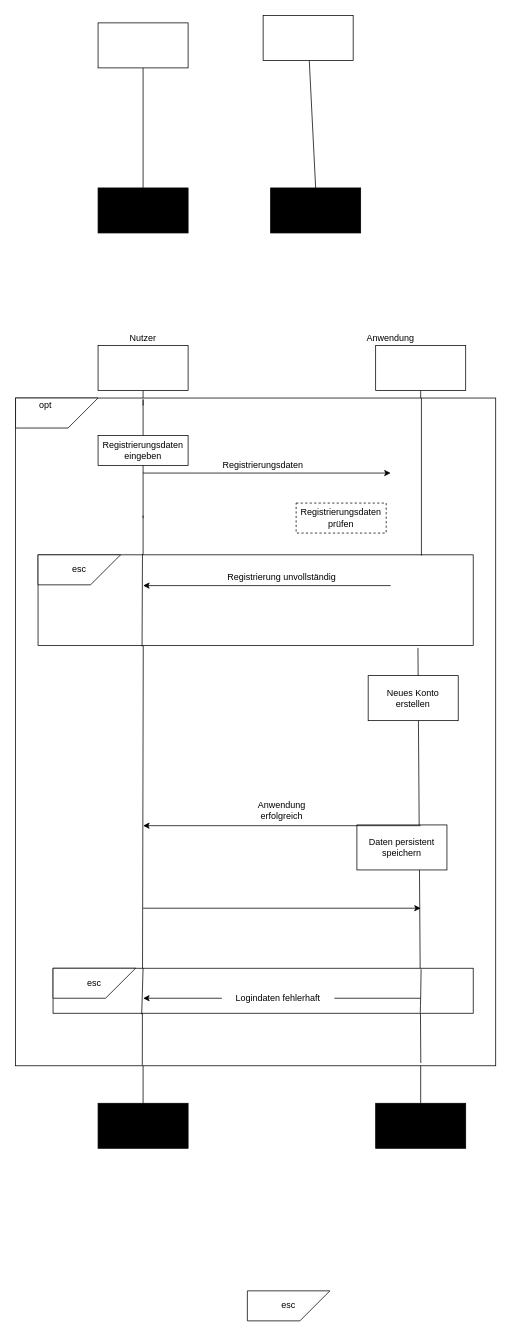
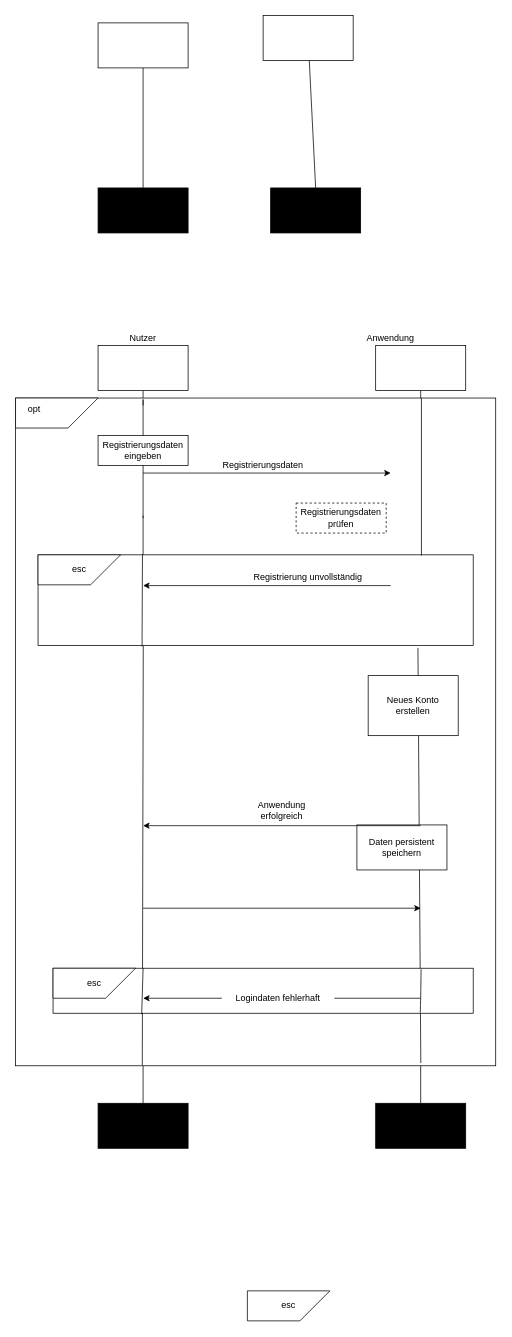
- <mxCell id="18" value="opt" style="text;html=1;strokeColor=none;fillColor=none;align=center;verticalAlign=middle;whiteSpace=wrap;rounded=0;" vertex="1" parent="1"><mxGeometry x="40" y="530" width="40" height="20" as="geometry" /></mxCell>
+ <mxCell id="18" value="opt" style="text;html=1;strokeColor=none;fillColor=none;align=center;verticalAlign=middle;whiteSpace=wrap;rounded=0;" vertex="1" parent="1"><mxGeometry x="25" y="535" width="40" height="20" as="geometry" /></mxCell>
- <mxCell id="31" value="Registrierung unvollständig" style="text;html=1;strokeColor=none;fillColor=none;align=center;verticalAlign=middle;whiteSpace=wrap;rounded=0;" vertex="1" parent="1"><mxGeometry x="290" y="759" width="170" height="20" as="geometry" /></mxCell>
+ <mxCell id="31" value="Registrierung unvollständig" style="text;html=1;strokeColor=none;fillColor=none;align=center;verticalAlign=middle;whiteSpace=wrap;rounded=0;" vertex="1" parent="1"><mxGeometry x="325" y="759" width="170" height="20" as="geometry" /></mxCell>
- <mxCell id="34" value="Neues Konto erstellen" style="rounded=0;whiteSpace=wrap;html=1;" vertex="1" parent="1"><mxGeometry x="490" y="900" width="120" height="60" as="geometry" /></mxCell>
+ <mxCell id="34" value="Neues Konto erstellen" style="rounded=0;whiteSpace=wrap;html=1;" vertex="1" parent="1"><mxGeometry x="490" y="900" width="120" height="80" as="geometry" /></mxCell>
